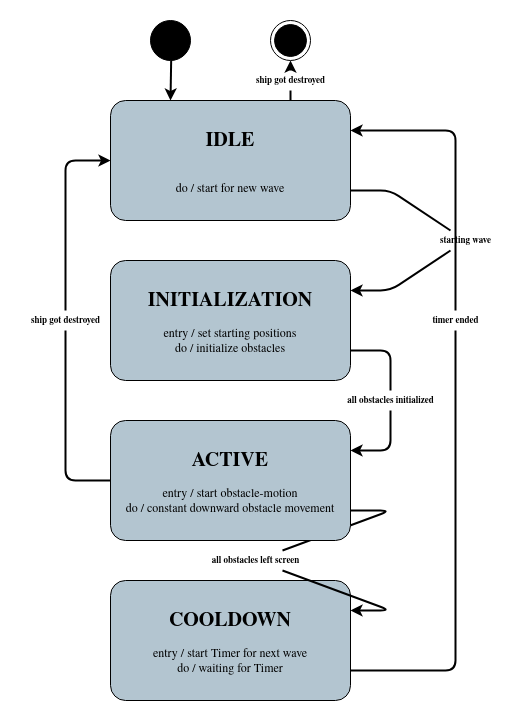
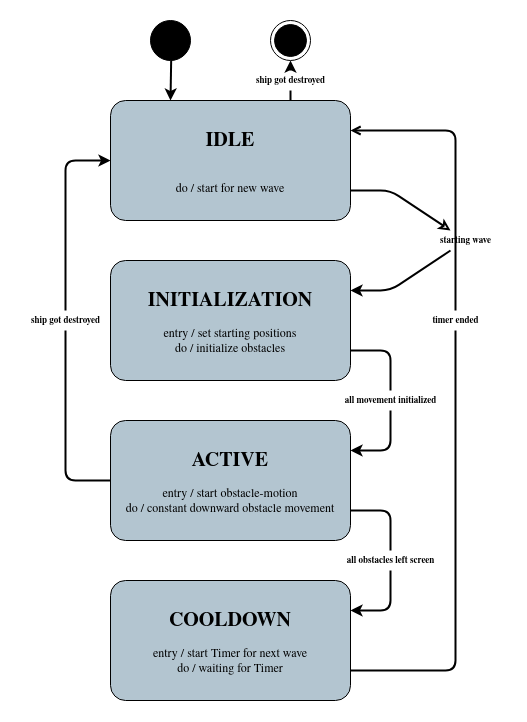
- <mxCell id="13" style="edgeStyle=none;html=1;entryX=1;entryY=0.25;entryDx=0;entryDy=0;strokeColor=#000000;endArrow=classic;endFill=1;startArrow=none;strokeWidth=2;" edge="1" parent="1" source="22" target="4"><mxGeometry relative="1" as="geometry"><Array as="points"><mxPoint x="455" y="130" /></Array></mxGeometry></mxCell>
+ <mxCell id="13" style="edgeStyle=none;html=1;entryX=1;entryY=0.25;entryDx=0;entryDy=0;strokeColor=#000000;endArrow=open;endFill=1;startArrow=none;strokeWidth=2;" edge="1" parent="1" source="22" target="4"><mxGeometry relative="1" as="geometry"><Array as="points"><mxPoint x="455" y="130" /></Array></mxGeometry></mxCell>
- <mxCell id="3" style="edgeStyle=none;html=1;exitX=1;exitY=0.75;exitDx=0;exitDy=0;strokeColor=#000000;endArrow=none;endFill=0;startArrow=none;strokeWidth=2;" edge="1" parent="1" source="4" target="17"><mxGeometry relative="1" as="geometry"><Array as="points"><mxPoint x="390" y="190" /></Array></mxGeometry></mxCell>
+ <mxCell id="3" style="edgeStyle=none;html=1;exitX=1;exitY=0.75;exitDx=0;exitDy=0;strokeColor=#000000;endArrow=classic;endFill=0;startArrow=none;strokeWidth=2;" edge="1" parent="1" source="4" target="17"><mxGeometry relative="1" as="geometry"><Array as="points"><mxPoint x="390" y="190" /></Array></mxGeometry></mxCell>
- <mxCell id="21" value="all obstacles initialized" style="text;html=1;align=center;verticalAlign=middle;resizable=0;points=[];autosize=1;strokeColor=none;fillColor=none;fontSize=9;fontFamily=TeX Gyre Termes;fontColor=#000000;fontStyle=1" vertex="1" parent="1"><mxGeometry x="335" y="390" width="110" height="20" as="geometry" /></mxCell>
+ <mxCell id="21" value="all movement initialized" style="text;html=1;align=center;verticalAlign=middle;resizable=0;points=[];autosize=1;strokeColor=none;fillColor=none;fontSize=9;fontFamily=TeX Gyre Termes;fontColor=#000000;fontStyle=1" vertex="1" parent="1"><mxGeometry x="335" y="390" width="110" height="20" as="geometry" /></mxCell>
- <mxCell id="19" value="all obstacles left screen" style="text;html=1;align=center;verticalAlign=middle;resizable=0;points=[];autosize=1;strokeColor=none;fillColor=none;fontSize=9;fontFamily=TeX Gyre Termes;fontColor=#000000;fontStyle=1" vertex="1" parent="1"><mxGeometry x="200" y="550" width="110" height="20" as="geometry" /></mxCell>
+ <mxCell id="19" value="all obstacles left screen" style="text;html=1;align=center;verticalAlign=middle;resizable=0;points=[];autosize=1;strokeColor=none;fillColor=none;fontSize=9;fontFamily=TeX Gyre Termes;fontColor=#000000;fontStyle=1" vertex="1" parent="1"><mxGeometry x="335" y="550" width="110" height="20" as="geometry" /></mxCell>
